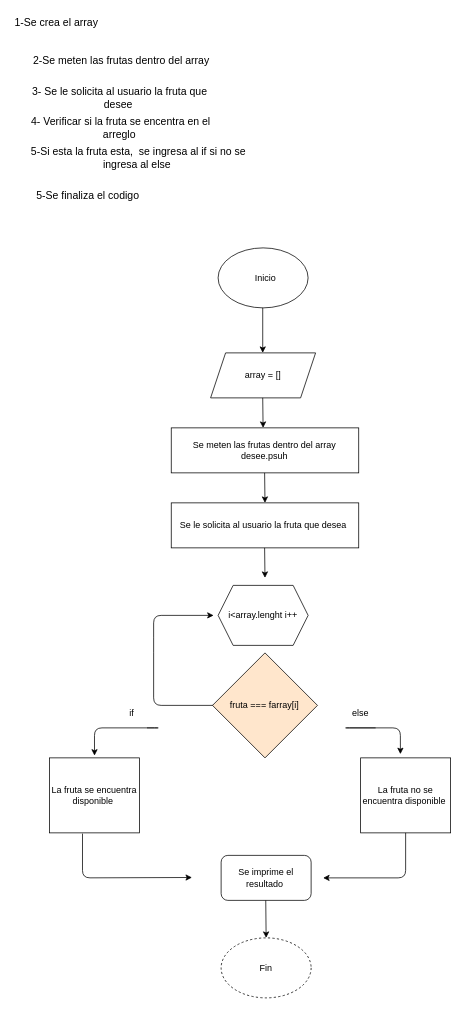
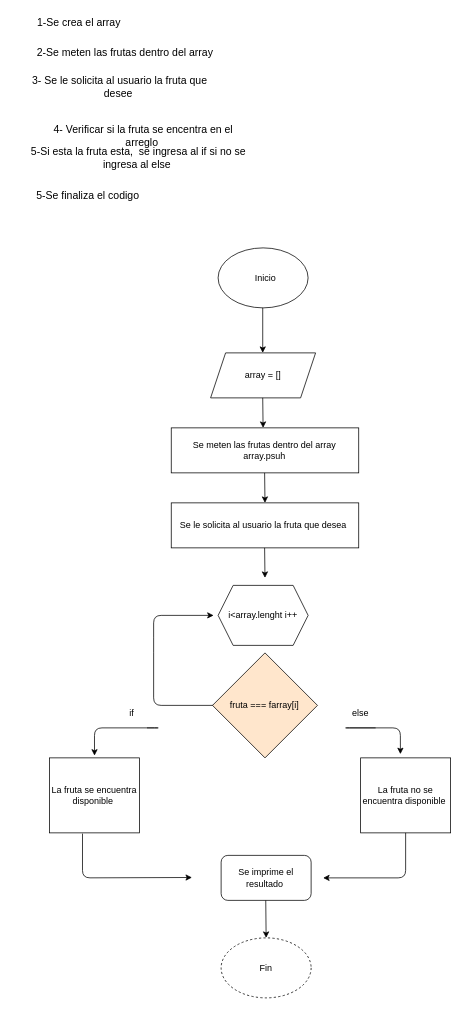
- <mxCell id="10" value="&lt;font style=&quot;font-size: 14px&quot;&gt;1-Se crea el array&amp;nbsp;&lt;/font&gt;" style="text;html=1;strokeColor=none;fillColor=none;align=center;verticalAlign=middle;whiteSpace=wrap;rounded=0;" vertex="1" parent="1"><mxGeometry x="13.26" y="20" width="126.52" height="20" as="geometry" /></mxCell>
+ <mxCell id="10" value="&lt;font style=&quot;font-size: 14px&quot;&gt;1-Se crea el array&amp;nbsp;&lt;/font&gt;" style="text;html=1;strokeColor=none;fillColor=none;align=center;verticalAlign=middle;whiteSpace=wrap;rounded=0;" vertex="1" parent="1"><mxGeometry x="43.26" y="20" width="126.52" height="20" as="geometry" /></mxCell>
- <mxCell id="11" value="&lt;font style=&quot;font-size: 14px&quot;&gt;2-Se meten las frutas dentro del array&amp;nbsp;&lt;/font&gt;" style="text;html=1;strokeColor=none;fillColor=none;align=center;verticalAlign=middle;whiteSpace=wrap;rounded=0;" vertex="1" parent="1"><mxGeometry x="38.26" y="70" width="250" height="20" as="geometry" /></mxCell>
+ <mxCell id="11" value="&lt;font style=&quot;font-size: 14px&quot;&gt;2-Se meten las frutas dentro del array&amp;nbsp;&lt;/font&gt;" style="text;html=1;strokeColor=none;fillColor=none;align=center;verticalAlign=middle;whiteSpace=wrap;rounded=0;" vertex="1" parent="1"><mxGeometry x="43.26" y="60" width="250" height="20" as="geometry" /></mxCell>
- <mxCell id="12" value="&lt;span style=&quot;font-size: 14px&quot;&gt;3- Se le solicita al usuario la fruta que desee&amp;nbsp;&lt;/span&gt;" style="text;html=1;strokeColor=none;fillColor=none;align=center;verticalAlign=middle;whiteSpace=wrap;rounded=0;" vertex="1" parent="1"><mxGeometry x="20" y="120" width="277.52" height="20" as="geometry" /></mxCell>
+ <mxCell id="12" value="&lt;span style=&quot;font-size: 14px&quot;&gt;3- Se le solicita al usuario la fruta que desee&amp;nbsp;&lt;/span&gt;" style="text;html=1;strokeColor=none;fillColor=none;align=center;verticalAlign=middle;whiteSpace=wrap;rounded=0;" vertex="1" parent="1"><mxGeometry x="20" y="105" width="277.52" height="20" as="geometry" /></mxCell>
- <mxCell id="13" value="&lt;span style=&quot;font-size: 14px&quot;&gt;4- Verificar si la fruta se encentra en el arreglo&amp;nbsp;&lt;/span&gt;" style="text;html=1;strokeColor=none;fillColor=none;align=center;verticalAlign=middle;whiteSpace=wrap;rounded=0;" vertex="1" parent="1"><mxGeometry x="38.76" y="160" width="242.76" height="20" as="geometry" /></mxCell>
+ <mxCell id="13" value="&lt;span style=&quot;font-size: 14px&quot;&gt;4- Verificar si la fruta se encentra en el arreglo&amp;nbsp;&lt;/span&gt;" style="text;html=1;strokeColor=none;fillColor=none;align=center;verticalAlign=middle;whiteSpace=wrap;rounded=0;" vertex="1" parent="1"><mxGeometry x="68.76" y="170" width="242.76" height="20" as="geometry" /></mxCell>
- <mxCell id="8" value="Se meten las frutas dentro del array desee.psuh" style="rounded=0;whiteSpace=wrap;html=1;" vertex="1" parent="1"><mxGeometry x="227.48" y="570" width="250" height="60" as="geometry" /></mxCell>
+ <mxCell id="8" value="Se meten las frutas dentro del array array.psuh" style="rounded=0;whiteSpace=wrap;html=1;" vertex="1" parent="1"><mxGeometry x="227.48" y="570" width="250" height="60" as="geometry" /></mxCell>
